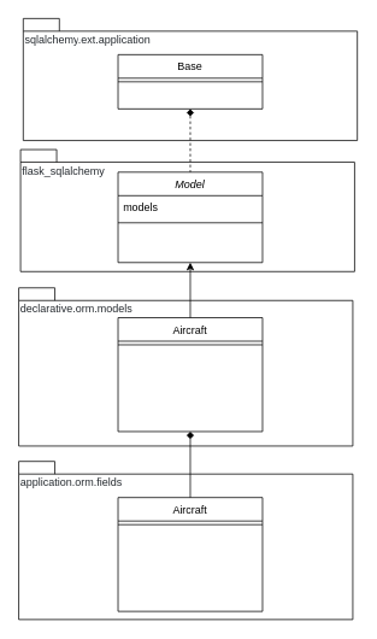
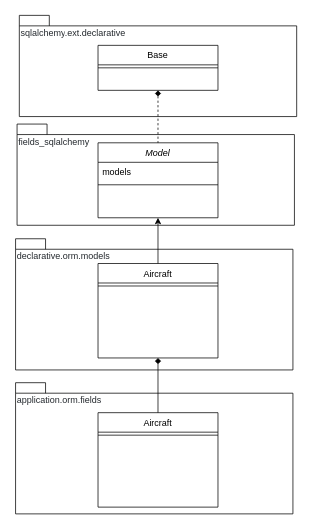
- <mxCell id="4" value="&lt;span class=&quot;pl-s1&quot; style=&quot;box-sizing: border-box ; color: rgb(36 , 41 , 46) ; font-family: , &amp;#34;consolas&amp;#34; , &amp;#34;liberation mono&amp;#34; , &amp;#34;menlo&amp;#34; , monospace ; font-weight: 400 ; background-color: rgb(255 , 255 , 255)&quot;&gt;sqlalchemy&lt;/span&gt;&lt;span style=&quot;color: rgb(36 , 41 , 46) ; font-family: , &amp;#34;consolas&amp;#34; , &amp;#34;liberation mono&amp;#34; , &amp;#34;menlo&amp;#34; , monospace ; font-weight: 400 ; background-color: rgb(255 , 255 , 255)&quot;&gt;.&lt;/span&gt;&lt;span class=&quot;pl-s1&quot; style=&quot;box-sizing: border-box ; color: rgb(36 , 41 , 46) ; font-family: , &amp;#34;consolas&amp;#34; , &amp;#34;liberation mono&amp;#34; , &amp;#34;menlo&amp;#34; , monospace ; font-weight: 400 ; background-color: rgb(255 , 255 , 255)&quot;&gt;ext&lt;/span&gt;&lt;span style=&quot;color: rgb(36 , 41 , 46) ; font-family: , &amp;#34;consolas&amp;#34; , &amp;#34;liberation mono&amp;#34; , &amp;#34;menlo&amp;#34; , monospace ; font-weight: 400 ; background-color: rgb(255 , 255 , 255)&quot;&gt;.&lt;/span&gt;&lt;span class=&quot;pl-s1&quot; style=&quot;box-sizing: border-box ; color: rgb(36 , 41 , 46) ; font-family: , &amp;#34;consolas&amp;#34; , &amp;#34;liberation mono&amp;#34; , &amp;#34;menlo&amp;#34; , monospace ; font-weight: 400 ; background-color: rgb(255 , 255 , 255)&quot;&gt;application&lt;/span&gt;" style="shape=folder;fontStyle=1;spacingTop=10;tabWidth=40;tabHeight=14;tabPosition=left;html=1;align=left;verticalAlign=top;" vertex="1" parent="1"><mxGeometry x="25" y="20" width="370" height="135" as="geometry" /></mxCell>
+ <mxCell id="4" value="&lt;span class=&quot;pl-s1&quot; style=&quot;box-sizing: border-box ; color: rgb(36 , 41 , 46) ; font-family: , &amp;#34;consolas&amp;#34; , &amp;#34;liberation mono&amp;#34; , &amp;#34;menlo&amp;#34; , monospace ; font-weight: 400 ; background-color: rgb(255 , 255 , 255)&quot;&gt;sqlalchemy&lt;/span&gt;&lt;span style=&quot;color: rgb(36 , 41 , 46) ; font-family: , &amp;#34;consolas&amp;#34; , &amp;#34;liberation mono&amp;#34; , &amp;#34;menlo&amp;#34; , monospace ; font-weight: 400 ; background-color: rgb(255 , 255 , 255)&quot;&gt;.&lt;/span&gt;&lt;span class=&quot;pl-s1&quot; style=&quot;box-sizing: border-box ; color: rgb(36 , 41 , 46) ; font-family: , &amp;#34;consolas&amp;#34; , &amp;#34;liberation mono&amp;#34; , &amp;#34;menlo&amp;#34; , monospace ; font-weight: 400 ; background-color: rgb(255 , 255 , 255)&quot;&gt;ext&lt;/span&gt;&lt;span style=&quot;color: rgb(36 , 41 , 46) ; font-family: , &amp;#34;consolas&amp;#34; , &amp;#34;liberation mono&amp;#34; , &amp;#34;menlo&amp;#34; , monospace ; font-weight: 400 ; background-color: rgb(255 , 255 , 255)&quot;&gt;.&lt;/span&gt;&lt;span class=&quot;pl-s1&quot; style=&quot;box-sizing: border-box ; color: rgb(36 , 41 , 46) ; font-family: , &amp;#34;consolas&amp;#34; , &amp;#34;liberation mono&amp;#34; , &amp;#34;menlo&amp;#34; , monospace ; font-weight: 400 ; background-color: rgb(255 , 255 , 255)&quot;&gt;declarative&lt;/span&gt;" style="shape=folder;fontStyle=1;spacingTop=10;tabWidth=40;tabHeight=14;tabPosition=left;html=1;align=left;verticalAlign=top;" vertex="1" parent="1"><mxGeometry x="25" y="20" width="370" height="135" as="geometry" /></mxCell>
- <mxCell id="3" value="&lt;font color=&quot;#24292e&quot;&gt;&lt;span style=&quot;font-weight: 400 ; background-color: rgb(255 , 255 , 255)&quot;&gt;flask_sqlalchemy&lt;/span&gt;&lt;/font&gt;" style="shape=folder;fontStyle=1;spacingTop=10;tabWidth=40;tabHeight=14;tabPosition=left;html=1;align=left;verticalAlign=top;" vertex="1" parent="1"><mxGeometry x="22" y="165" width="370" height="135" as="geometry" /></mxCell>
+ <mxCell id="3" value="&lt;font color=&quot;#24292e&quot;&gt;&lt;span style=&quot;font-weight: 400 ; background-color: rgb(255 , 255 , 255)&quot;&gt;fields_sqlalchemy&lt;/span&gt;&lt;/font&gt;" style="shape=folder;fontStyle=1;spacingTop=10;tabWidth=40;tabHeight=14;tabPosition=left;html=1;align=left;verticalAlign=top;" vertex="1" parent="1"><mxGeometry x="22" y="165" width="370" height="135" as="geometry" /></mxCell>
